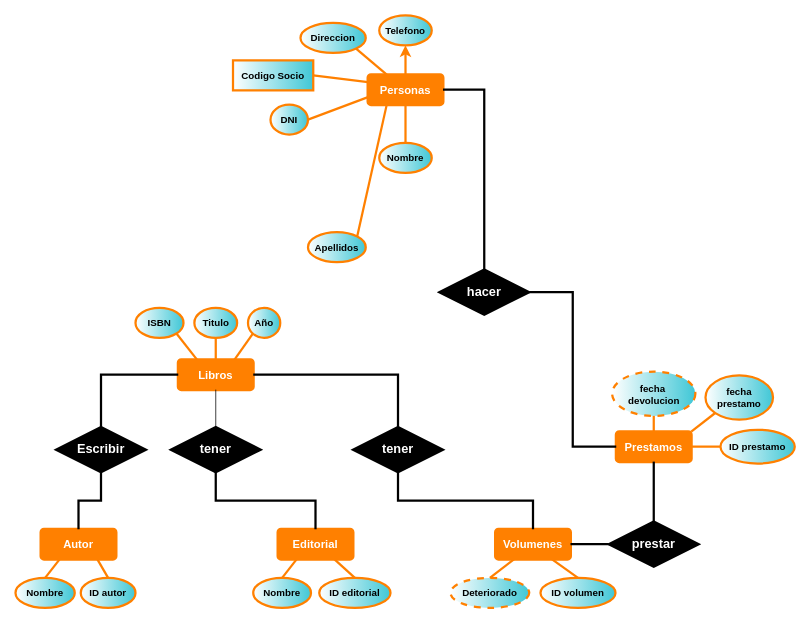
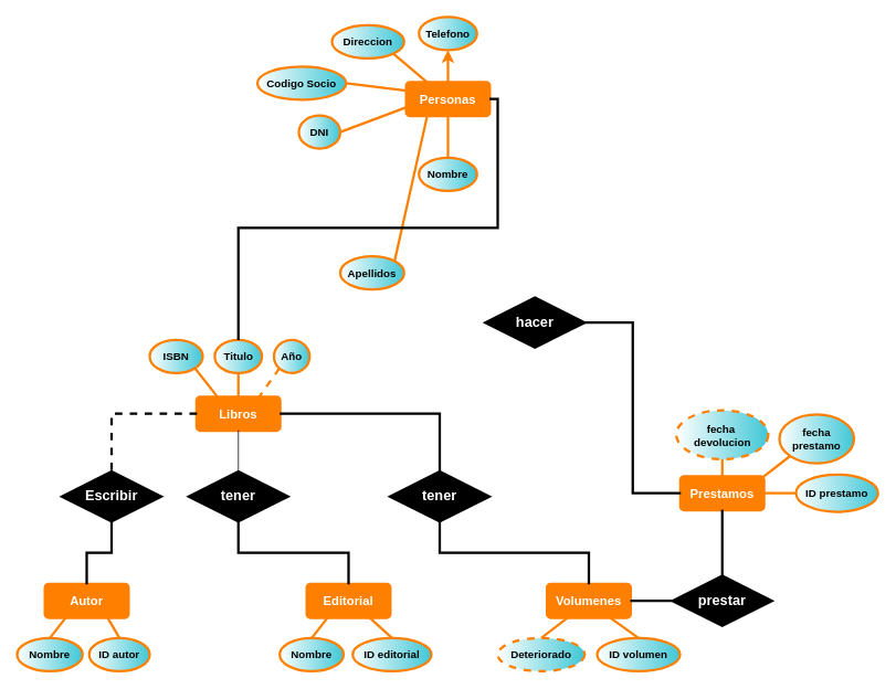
- <mxCell id="3" value="Codigo Socio" style="whiteSpace=wrap;html=1;align=center;fillColor=default;strokeColor=#FF8000;fontStyle=1;fontSize=13;strokeWidth=3;gradientColor=#40C7D6;gradientDirection=east;shadow=0;rounded=0;" parent="1" vertex="1"><mxGeometry x="310" y="80" width="107" height="40" as="geometry" /></mxCell>
+ <mxCell id="3" value="Codigo Socio" style="ellipse;whiteSpace=wrap;html=1;align=center;fillColor=default;strokeColor=#FF8000;fontStyle=1;fontSize=13;strokeWidth=3;gradientColor=#40C7D6;gradientDirection=east;shadow=0;" parent="1" vertex="1"><mxGeometry x="310" y="80" width="107" height="40" as="geometry" /></mxCell>
- <mxCell id="54" value="" style="endArrow=none;html=1;rounded=0;exitX=1;exitY=0.5;exitDx=0;exitDy=0;entryX=0.5;entryY=0;entryDx=0;entryDy=0;edgeStyle=orthogonalEdgeStyle;strokeColor=#000000;strokeWidth=3;fontStyle=1;fontSize=13;" parent="1" source="2" target="53" edge="1"><mxGeometry relative="1" as="geometry"><mxPoint x="30" y="499" as="sourcePoint" /><mxPoint x="380" y="669" as="targetPoint" /></mxGeometry></mxCell>
+ <mxCell id="54" value="" style="endArrow=none;html=1;rounded=0;exitX=1;exitY=0.5;exitDx=0;exitDy=0;edgeStyle=orthogonalEdgeStyle;strokeColor=#000000;strokeWidth=3;fontStyle=1;fontSize=13;" parent="1" source="2" target="16" edge="1"><mxGeometry relative="1" as="geometry"><mxPoint x="30" y="499" as="sourcePoint" /><mxPoint x="380" y="669" as="targetPoint" /></mxGeometry></mxCell>
- <mxCell id="20" value="" style="endArrow=none;html=1;rounded=0;exitX=0;exitY=1;exitDx=0;exitDy=0;entryX=0.75;entryY=0;entryDx=0;entryDy=0;fillColor=#fff2cc;strokeColor=#FF8000;gradientColor=#ffd966;strokeWidth=3;fontStyle=1;fontSize=13;" parent="1" source="18" target="15" edge="1"><mxGeometry relative="1" as="geometry"><mxPoint x="207" y="499" as="sourcePoint" /><mxPoint x="367" y="499" as="targetPoint" /></mxGeometry></mxCell>
+ <mxCell id="20" value="" style="endArrow=none;html=1;rounded=0;exitX=0;exitY=1;exitDx=0;exitDy=0;entryX=0.75;entryY=0;entryDx=0;entryDy=0;fillColor=#fff2cc;strokeColor=#FF8000;gradientColor=#ffd966;strokeWidth=3;fontStyle=1;fontSize=13;dashed=1;" parent="1" source="18" target="15" edge="1"><mxGeometry relative="1" as="geometry"><mxPoint x="207" y="499" as="sourcePoint" /><mxPoint x="367" y="499" as="targetPoint" /></mxGeometry></mxCell>
- <mxCell id="48" value="" style="endArrow=none;html=1;rounded=0;exitX=0;exitY=0.5;exitDx=0;exitDy=0;entryX=0.5;entryY=0;entryDx=0;entryDy=0;edgeStyle=orthogonalEdgeStyle;strokeColor=#000000;strokeWidth=3;fontStyle=1;fontSize=13;" parent="1" source="15" target="47" edge="1"><mxGeometry relative="1" as="geometry"><mxPoint x="160" y="669" as="sourcePoint" /><mxPoint x="320" y="669" as="targetPoint" /></mxGeometry></mxCell>
+ <mxCell id="48" value="" style="endArrow=none;html=1;rounded=0;exitX=0;exitY=0.5;exitDx=0;exitDy=0;entryX=0.5;entryY=0;entryDx=0;entryDy=0;edgeStyle=orthogonalEdgeStyle;strokeColor=#000000;strokeWidth=3;fontStyle=1;fontSize=13;dashed=1;" parent="1" source="15" target="47" edge="1"><mxGeometry relative="1" as="geometry"><mxPoint x="160" y="669" as="sourcePoint" /><mxPoint x="320" y="669" as="targetPoint" /></mxGeometry></mxCell>
